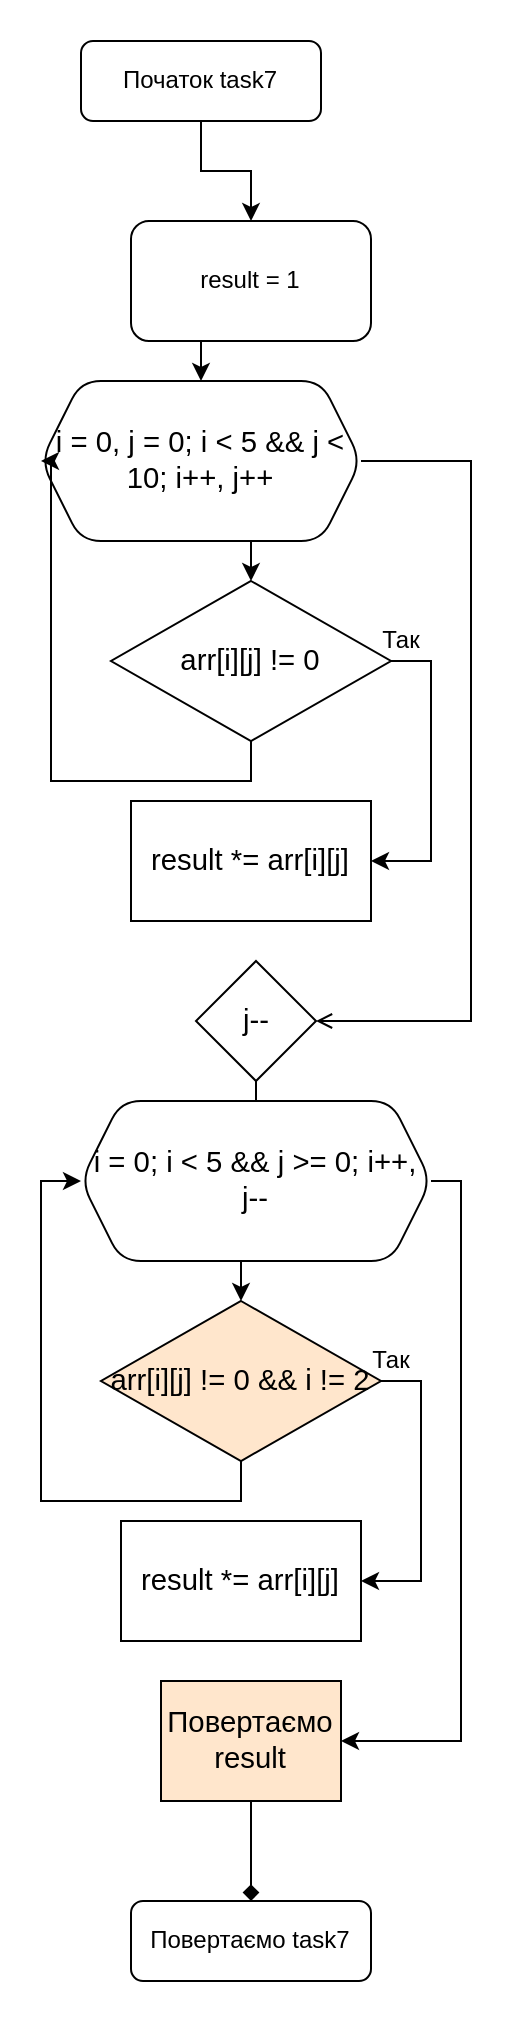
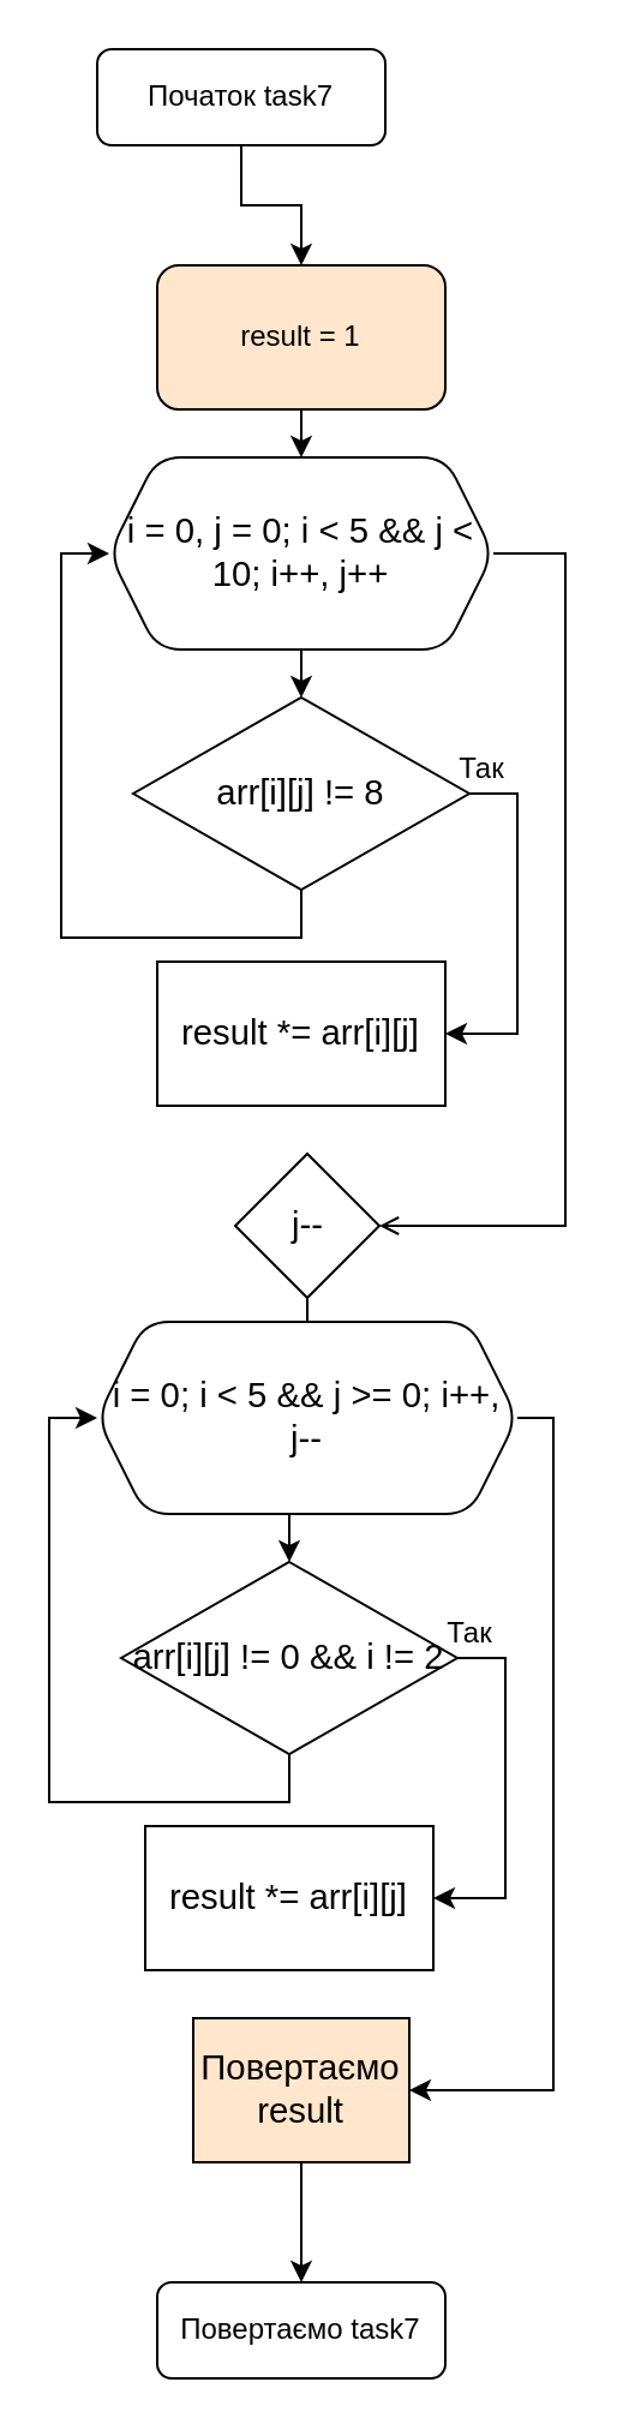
- <mxCell id="6" value="result = 1" style="whiteSpace=wrap;html=1;rounded=1;shadow=0;strokeWidth=1;glass=0;" vertex="1" parent="1"><mxGeometry x="65" y="110" width="120" height="60" as="geometry" /></mxCell>
+ <mxCell id="6" value="result = 1" style="whiteSpace=wrap;html=1;rounded=1;shadow=0;strokeWidth=1;glass=0;fillColor=#ffe6cc;" vertex="1" parent="1"><mxGeometry x="65" y="110" width="120" height="60" as="geometry" /></mxCell>
- <mxCell id="9" value="&lt;span id=&quot;docs-internal-guid-25e1819d-7fff-422b-7b6f-2cff01256281&quot;&gt;&lt;span style=&quot;font-size: 11pt ; font-family: &amp;#34;calibri&amp;#34; , sans-serif ; background-color: transparent ; vertical-align: baseline&quot;&gt;i = 0, j = 0; i &amp;lt; 5 &amp;amp;&amp;amp; j &amp;lt; 10; i++, j++&lt;/span&gt;&lt;/span&gt;" style="shape=hexagon;perimeter=hexagonPerimeter2;whiteSpace=wrap;html=1;fixedSize=1;rounded=1;shadow=0;strokeWidth=1;glass=0;" vertex="1" parent="1"><mxGeometry x="20" y="190" width="160" height="80" as="geometry" /></mxCell>
+ <mxCell id="9" value="&lt;span id=&quot;docs-internal-guid-25e1819d-7fff-422b-7b6f-2cff01256281&quot;&gt;&lt;span style=&quot;font-size: 11pt ; font-family: &amp;#34;calibri&amp;#34; , sans-serif ; background-color: transparent ; vertical-align: baseline&quot;&gt;i = 0, j = 0; i &amp;lt; 5 &amp;amp;&amp;amp; j &amp;lt; 10; i++, j++&lt;/span&gt;&lt;/span&gt;" style="shape=hexagon;perimeter=hexagonPerimeter2;whiteSpace=wrap;html=1;fixedSize=1;rounded=1;shadow=0;strokeWidth=1;glass=0;" vertex="1" parent="1"><mxGeometry x="45" y="190" width="160" height="80" as="geometry" /></mxCell>
- <mxCell id="12" value="&lt;span id=&quot;docs-internal-guid-4a6a43c9-7fff-c754-63f9-47b5ffd4f0da&quot;&gt;&lt;span style=&quot;font-size: 11pt ; font-family: &amp;#34;calibri&amp;#34; , sans-serif ; background-color: transparent ; vertical-align: baseline&quot;&gt;arr[i][j] != 0&lt;/span&gt;&lt;/span&gt;" style="rhombus;whiteSpace=wrap;html=1;" vertex="1" parent="1"><mxGeometry x="55" y="290" width="140" height="80" as="geometry" /></mxCell>
+ <mxCell id="12" value="&lt;span id=&quot;docs-internal-guid-4a6a43c9-7fff-c754-63f9-47b5ffd4f0da&quot;&gt;&lt;span style=&quot;font-size: 11pt ; font-family: &amp;#34;calibri&amp;#34; , sans-serif ; background-color: transparent ; vertical-align: baseline&quot;&gt;arr[i][j] != 8&lt;/span&gt;&lt;/span&gt;" style="rhombus;whiteSpace=wrap;html=1;" vertex="1" parent="1"><mxGeometry x="55" y="290" width="140" height="80" as="geometry" /></mxCell>
- <mxCell id="22" value="&lt;span id=&quot;docs-internal-guid-8fd484f7-7fff-844b-ec18-6d30a6384207&quot;&gt;&lt;span style=&quot;font-size: 11pt ; font-family: &amp;#34;calibri&amp;#34; , sans-serif ; background-color: transparent ; vertical-align: baseline&quot;&gt;arr[i][j] != 0 &amp;amp;&amp;amp; i != 2&lt;/span&gt;&lt;/span&gt;" style="rhombus;whiteSpace=wrap;html=1;fillColor=#ffe6cc;" vertex="1" parent="1"><mxGeometry x="50" y="650" width="140" height="80" as="geometry" /></mxCell>
+ <mxCell id="22" value="&lt;span id=&quot;docs-internal-guid-8fd484f7-7fff-844b-ec18-6d30a6384207&quot;&gt;&lt;span style=&quot;font-size: 11pt ; font-family: &amp;#34;calibri&amp;#34; , sans-serif ; background-color: transparent ; vertical-align: baseline&quot;&gt;arr[i][j] != 0 &amp;amp;&amp;amp; i != 2&lt;/span&gt;&lt;/span&gt;" style="rhombus;whiteSpace=wrap;html=1;" vertex="1" parent="1"><mxGeometry x="50" y="650" width="140" height="80" as="geometry" /></mxCell>
- <mxCell id="25" style="edgeStyle=orthogonalEdgeStyle;rounded=0;orthogonalLoop=1;jettySize=auto;html=1;exitX=0.5;exitY=1;exitDx=0;exitDy=0;entryX=0.5;entryY=0;entryDx=0;entryDy=0;endArrow=diamond;" edge="1" parent="1" source="26" target="4"><mxGeometry relative="1" as="geometry" /></mxCell>
+ <mxCell id="25" style="edgeStyle=orthogonalEdgeStyle;rounded=0;orthogonalLoop=1;jettySize=auto;html=1;exitX=0.5;exitY=1;exitDx=0;exitDy=0;entryX=0.5;entryY=0;entryDx=0;entryDy=0;" edge="1" parent="1" source="26" target="4"><mxGeometry relative="1" as="geometry" /></mxCell>
